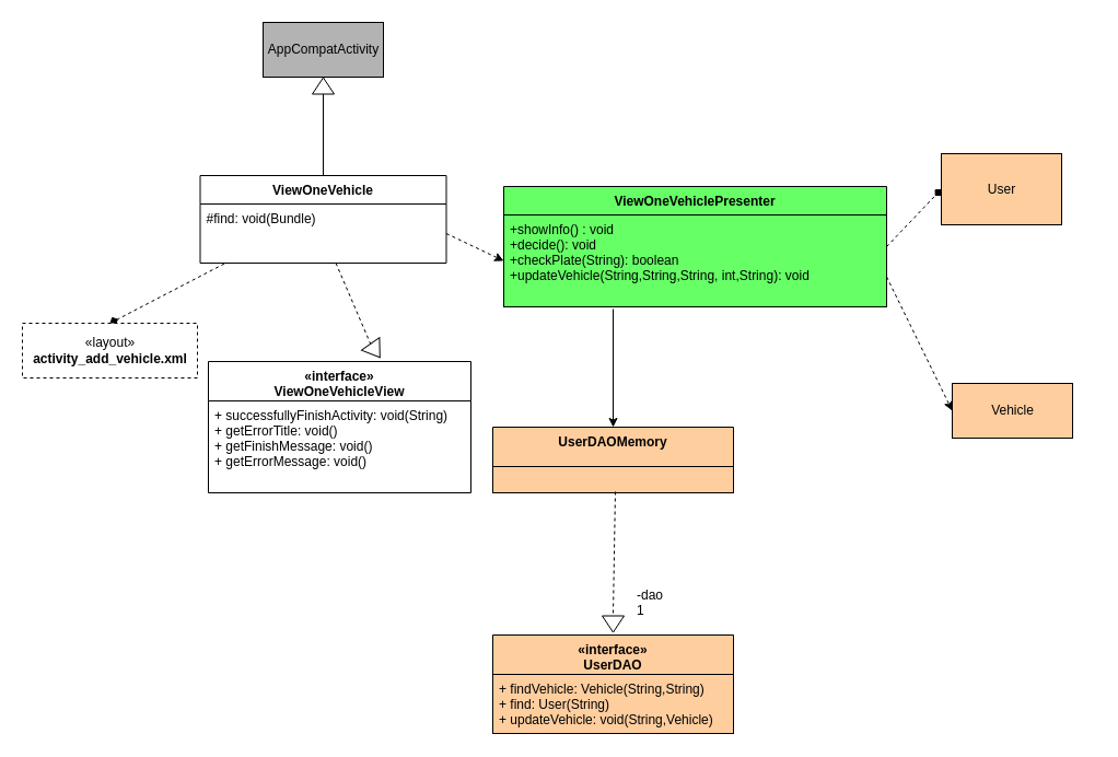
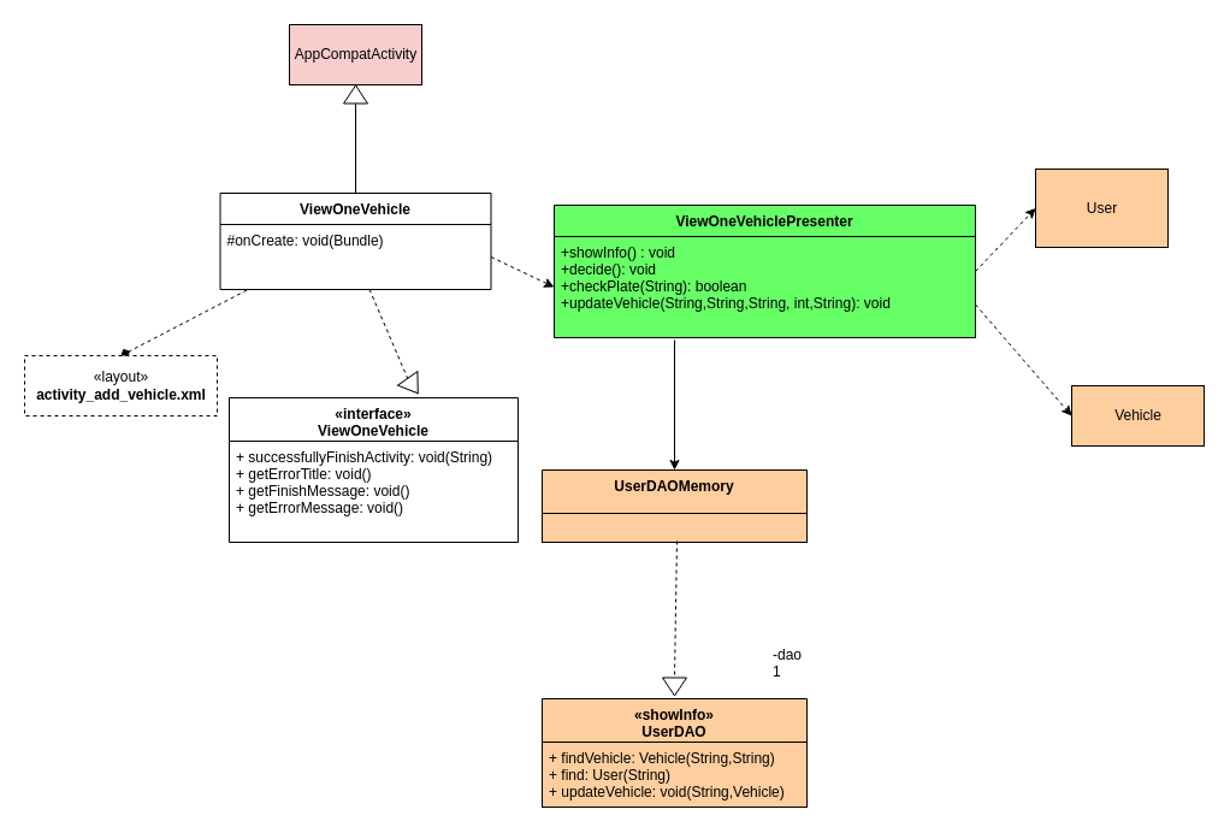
- <mxCell id="2" value="AppCompatActivity" style="html=1;fillColor=#B3B3B3;strokeColor=#000000;" parent="1" vertex="1"><mxGeometry x="240" y="20" width="110" height="50" as="geometry" /></mxCell>
+ <mxCell id="2" value="AppCompatActivity" style="html=1;fillColor=#f8cecc;strokeColor=#000000;" parent="1" vertex="1"><mxGeometry x="240" y="20" width="110" height="50" as="geometry" /></mxCell>
- <mxCell id="13" value="" style="endArrow=diamond;html=1;exitX=1;exitY=0.5;exitDx=0;exitDy=0;dashed=1;entryX=0;entryY=0.5;entryDx=0;entryDy=0;" parent="1" source="23" target="15" edge="1"><mxGeometry width="50" height="50" relative="1" as="geometry"><mxPoint x="690" y="212.28" as="sourcePoint" /><mxPoint x="760" y="190" as="targetPoint" /></mxGeometry></mxCell>
+ <mxCell id="13" value="" style="endArrow=classic;html=1;exitX=1;exitY=0.5;exitDx=0;exitDy=0;dashed=1;entryX=0;entryY=0.5;entryDx=0;entryDy=0;" parent="1" source="23" target="15" edge="1"><mxGeometry width="50" height="50" relative="1" as="geometry"><mxPoint x="690" y="212.28" as="sourcePoint" /><mxPoint x="760" y="190" as="targetPoint" /></mxGeometry></mxCell>
- <mxCell id="11" value="#find: void(Bundle)" style="text;strokeColor=none;fillColor=none;align=left;verticalAlign=top;spacingLeft=4;spacingRight=4;overflow=hidden;rotatable=0;points=[[0,0.5],[1,0.5]];portConstraint=eastwest;" parent="10" vertex="1"><mxGeometry y="26" width="225" height="54" as="geometry" /></mxCell>
+ <mxCell id="11" value="#onCreate: void(Bundle)" style="text;strokeColor=none;fillColor=none;align=left;verticalAlign=top;spacingLeft=4;spacingRight=4;overflow=hidden;rotatable=0;points=[[0,0.5],[1,0.5]];portConstraint=eastwest;" parent="10" vertex="1"><mxGeometry y="26" width="225" height="54" as="geometry" /></mxCell>
- <mxCell id="26" value="«interface»&#10;ViewOneVehicleView&#10;" style="swimlane;fontStyle=1;align=center;verticalAlign=top;childLayout=stackLayout;horizontal=1;startSize=36;horizontalStack=0;resizeParent=1;resizeParentMax=0;resizeLast=0;collapsible=1;marginBottom=0;" parent="1" vertex="1"><mxGeometry x="190" y="330" width="240" height="120" as="geometry"><mxRectangle x="360" y="590" width="120" height="70" as="alternateBounds" /></mxGeometry></mxCell>
+ <mxCell id="26" value="«interface»&#10;ViewOneVehicle&#10;" style="swimlane;fontStyle=1;align=center;verticalAlign=top;childLayout=stackLayout;horizontal=1;startSize=36;horizontalStack=0;resizeParent=1;resizeParentMax=0;resizeLast=0;collapsible=1;marginBottom=0;" parent="1" vertex="1"><mxGeometry x="190" y="330" width="240" height="120" as="geometry"><mxRectangle x="360" y="590" width="120" height="70" as="alternateBounds" /></mxGeometry></mxCell>
- <mxCell id="16" value="Vehicle" style="html=1;strokeColor=#000000;fillColor=#FFCE9F;gradientColor=none;" parent="1" vertex="1"><mxGeometry x="870" y="350" width="110" height="50" as="geometry" /></mxCell>
+ <mxCell id="16" value="Vehicle" style="html=1;strokeColor=#000000;fillColor=#FFCE9F;gradientColor=none;" parent="1" vertex="1"><mxGeometry x="890" y="320" width="110" height="50" as="geometry" /></mxCell>
- <mxCell id="25" value="-dao&lt;br&gt;1" style="text;html=1;" parent="1" vertex="1"><mxGeometry x="580" y="530" width="50" height="30" as="geometry" /></mxCell>
+ <mxCell id="25" value="-dao&lt;br&gt;1" style="text;html=1;" parent="1" vertex="1"><mxGeometry x="640" y="530" width="50" height="30" as="geometry" /></mxCell>
- <mxCell id="19" value="«interface»&#10;UserDAO&#10;" style="swimlane;fontStyle=1;align=center;verticalAlign=top;childLayout=stackLayout;horizontal=1;startSize=36;horizontalStack=0;resizeParent=1;resizeParentMax=0;resizeLast=0;collapsible=1;marginBottom=0;strokeColor=#000000;fillColor=#FFCE9F;gradientColor=none;" parent="1" vertex="1"><mxGeometry x="450" y="580" width="220" height="90" as="geometry"><mxRectangle x="360" y="590" width="120" height="70" as="alternateBounds" /></mxGeometry></mxCell>
+ <mxCell id="19" value="«showInfo»&#10;UserDAO&#10;" style="swimlane;fontStyle=1;align=center;verticalAlign=top;childLayout=stackLayout;horizontal=1;startSize=36;horizontalStack=0;resizeParent=1;resizeParentMax=0;resizeLast=0;collapsible=1;marginBottom=0;strokeColor=#000000;fillColor=#FFCE9F;gradientColor=none;" parent="1" vertex="1"><mxGeometry x="450" y="580" width="220" height="90" as="geometry"><mxRectangle x="360" y="590" width="120" height="70" as="alternateBounds" /></mxGeometry></mxCell>
